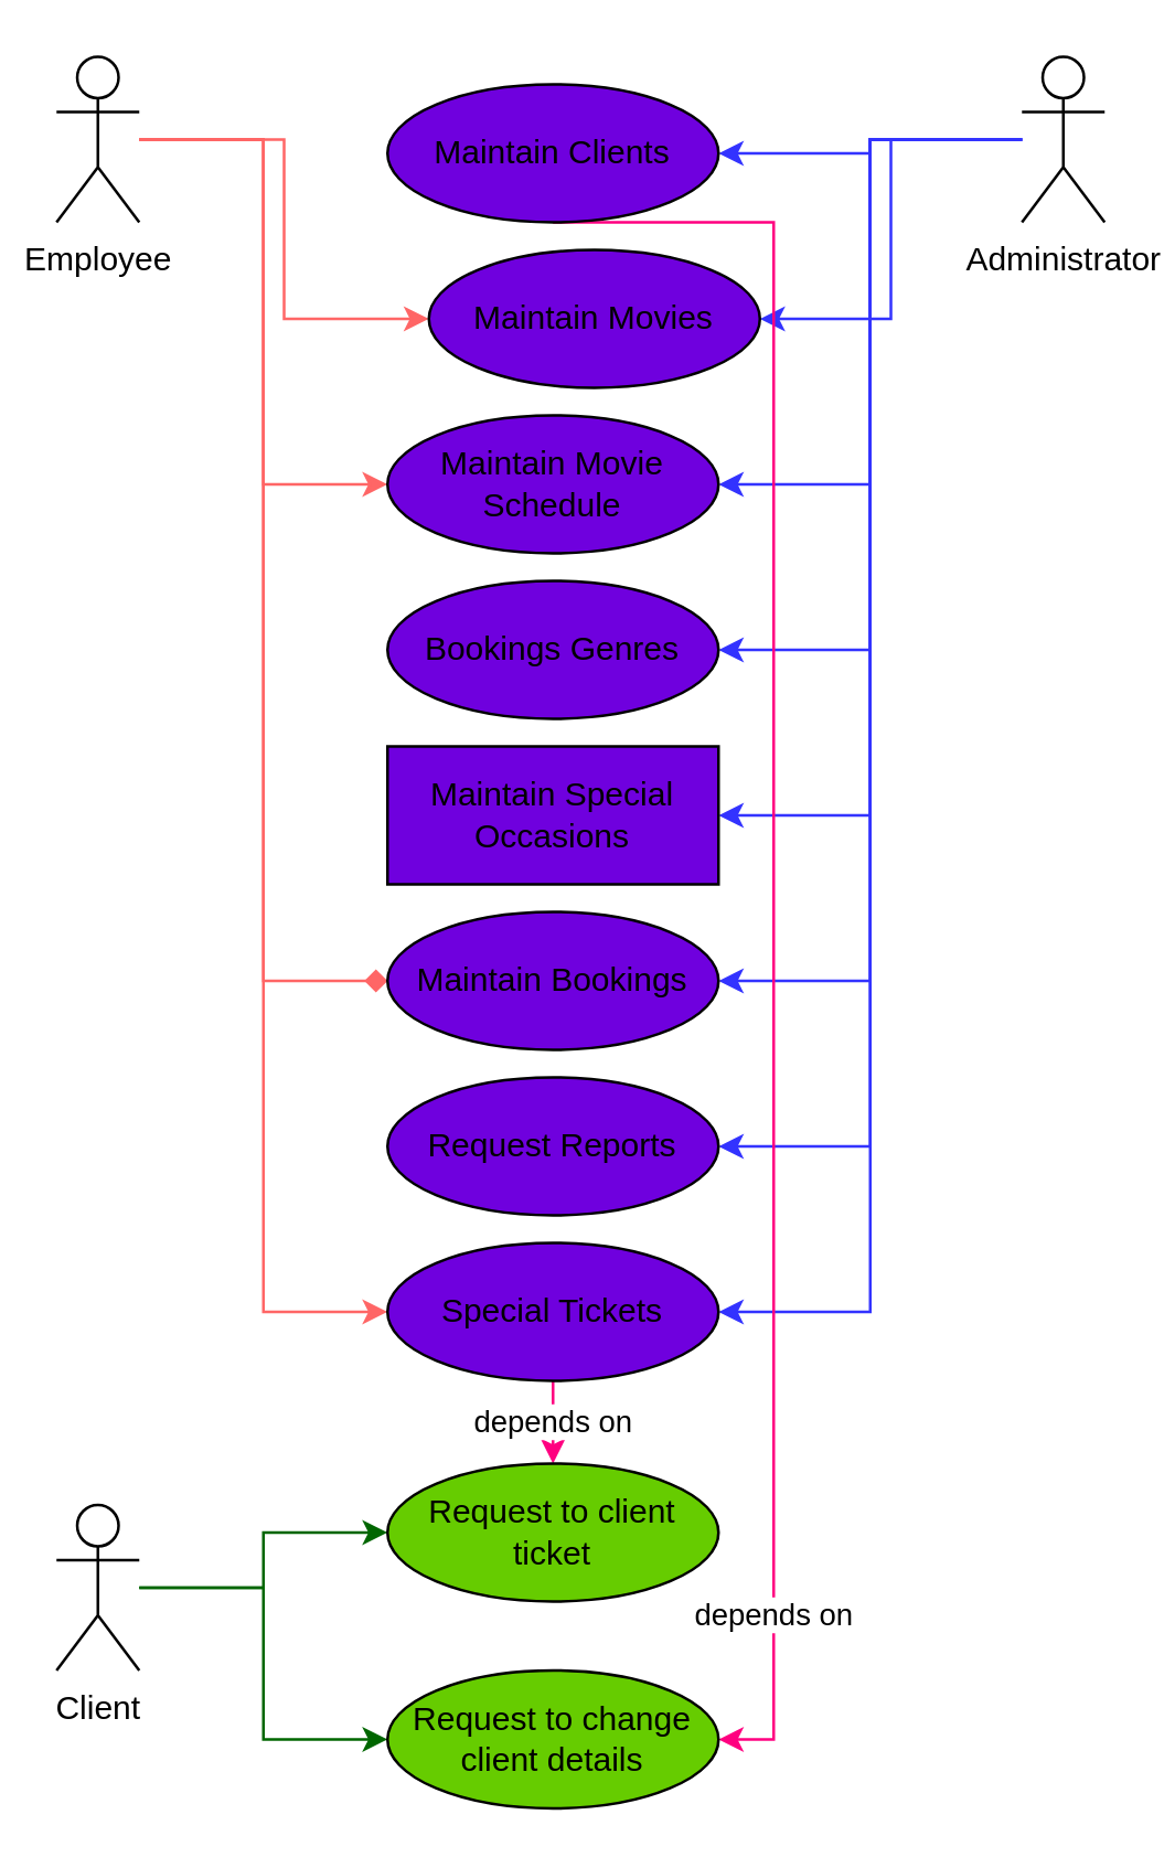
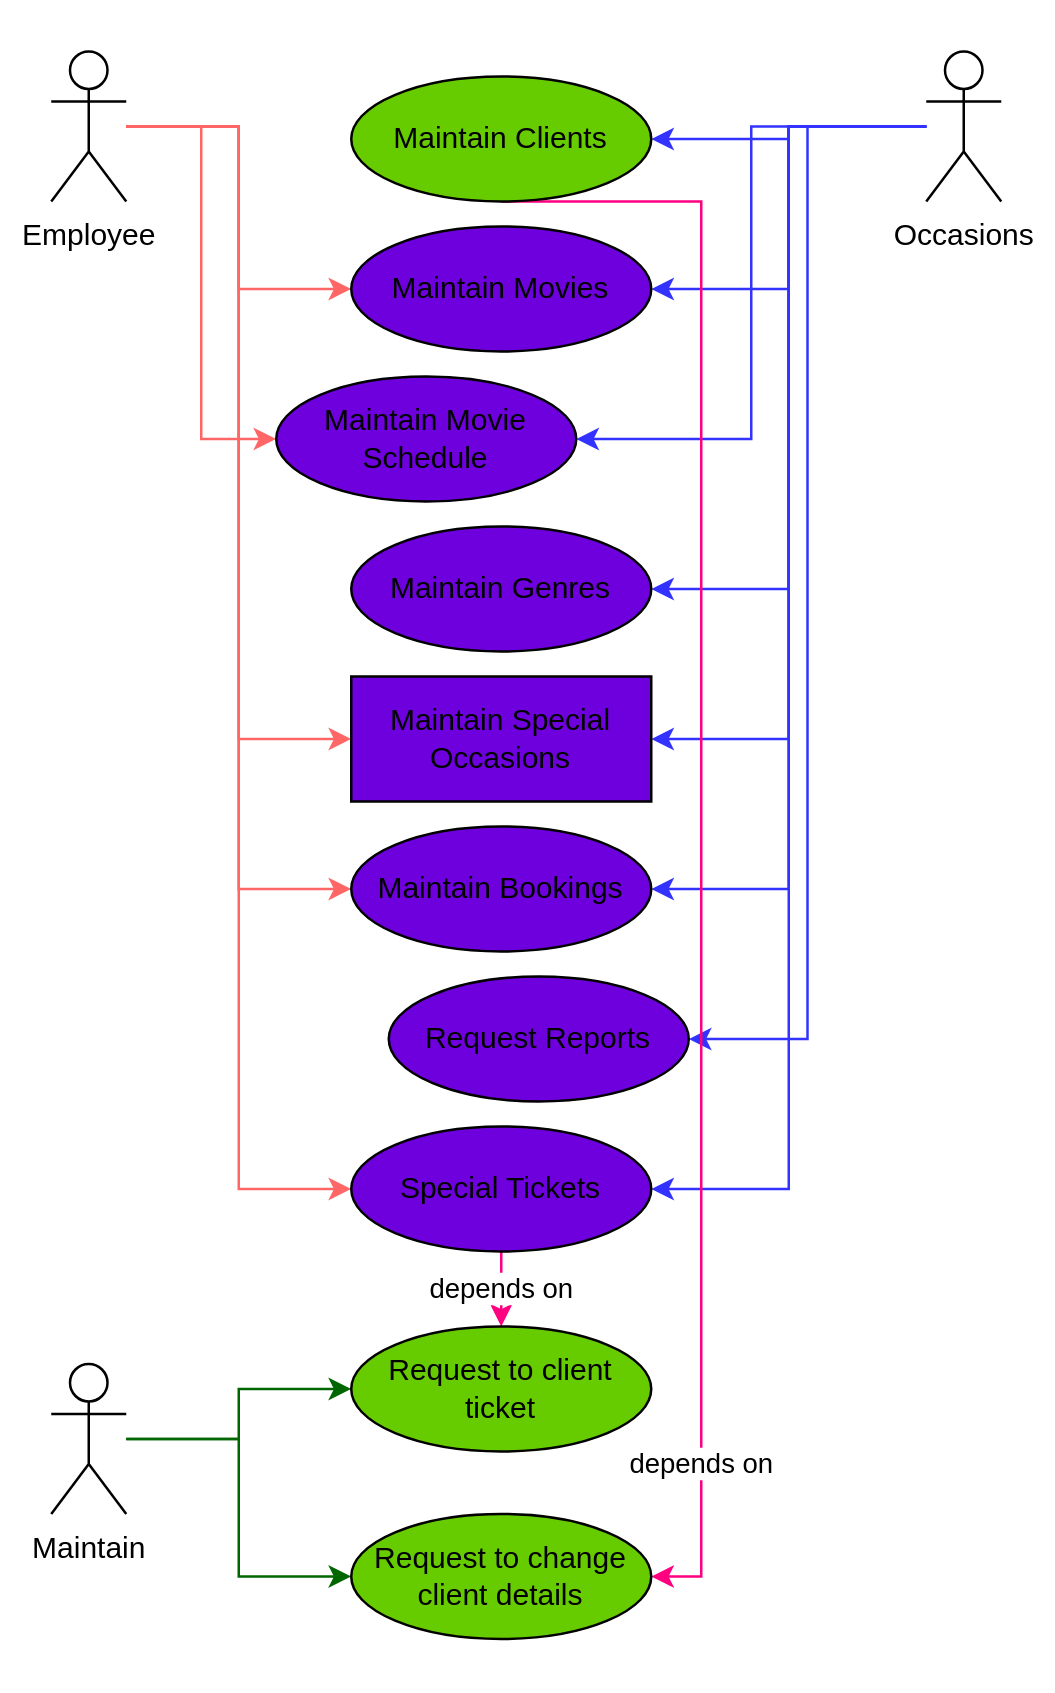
- <mxCell id="21" value="Maintain Clients" style="ellipse;whiteSpace=wrap;html=1;fillColor=#6F00DE;" vertex="1" parent="1"><mxGeometry x="140" y="30" width="120" height="50" as="geometry" /></mxCell>
+ <mxCell id="21" value="Maintain Clients" style="ellipse;whiteSpace=wrap;html=1;fillColor=#66cc00;" vertex="1" parent="1"><mxGeometry x="140" y="30" width="120" height="50" as="geometry" /></mxCell>
- <mxCell id="19" value="Administrator" style="shape=umlActor;verticalLabelPosition=bottom;verticalAlign=top;html=1;outlineConnect=0;" vertex="1" parent="1"><mxGeometry x="370" y="20" width="30" height="60" as="geometry" /></mxCell>
+ <mxCell id="19" value="Occasions" style="shape=umlActor;verticalLabelPosition=bottom;verticalAlign=top;html=1;outlineConnect=0;" vertex="1" parent="1"><mxGeometry x="370" y="20" width="30" height="60" as="geometry" /></mxCell>
- <mxCell id="22" value="Maintain Movies" style="ellipse;whiteSpace=wrap;html=1;fillColor=#6F00DE;" vertex="1" parent="1"><mxGeometry x="155" y="90" width="120" height="50" as="geometry" /></mxCell>
+ <mxCell id="22" value="Maintain Movies" style="ellipse;whiteSpace=wrap;html=1;fillColor=#6F00DE;" vertex="1" parent="1"><mxGeometry x="140" y="90" width="120" height="50" as="geometry" /></mxCell>
- <mxCell id="23" value="Maintain Movie Schedule" style="ellipse;whiteSpace=wrap;html=1;fillColor=#6F00DE;" vertex="1" parent="1"><mxGeometry x="140" y="150" width="120" height="50" as="geometry" /></mxCell>
+ <mxCell id="23" value="Maintain Movie Schedule" style="ellipse;whiteSpace=wrap;html=1;fillColor=#6F00DE;" vertex="1" parent="1"><mxGeometry x="110" y="150" width="120" height="50" as="geometry" /></mxCell>
- <mxCell id="24" value="Bookings Genres" style="ellipse;whiteSpace=wrap;html=1;fillColor=#6F00DE;" vertex="1" parent="1"><mxGeometry x="140" y="210" width="120" height="50" as="geometry" /></mxCell>
+ <mxCell id="24" value="Maintain Genres" style="ellipse;whiteSpace=wrap;html=1;fillColor=#6F00DE;" vertex="1" parent="1"><mxGeometry x="140" y="210" width="120" height="50" as="geometry" /></mxCell>
+ <mxCell id="4" style="edgeStyle=orthogonalEdgeStyle;rounded=0;orthogonalLoop=1;jettySize=auto;html=1;entryX=0;entryY=0.5;entryDx=0;entryDy=0;strokeColor=#FF6666;" edge="1" parent="1" source="7" target="25"><mxGeometry relative="1" as="geometry" /></mxCell>
- <mxCell id="6" style="edgeStyle=orthogonalEdgeStyle;rounded=0;orthogonalLoop=1;jettySize=auto;html=1;entryX=0;entryY=0.5;entryDx=0;entryDy=0;strokeColor=#FF6666;endArrow=diamond;" edge="1" parent="1" source="7" target="30"><mxGeometry relative="1" as="geometry" /></mxCell>
+ <mxCell id="6" style="edgeStyle=orthogonalEdgeStyle;rounded=0;orthogonalLoop=1;jettySize=auto;html=1;entryX=0;entryY=0.5;entryDx=0;entryDy=0;strokeColor=#FF6666;" edge="1" parent="1" source="7" target="30"><mxGeometry relative="1" as="geometry" /></mxCell>
- <mxCell id="31" value="Request Reports" style="ellipse;whiteSpace=wrap;html=1;fillColor=#6F00DE;" vertex="1" parent="1"><mxGeometry x="140" y="390" width="120" height="50" as="geometry" /></mxCell>
+ <mxCell id="31" value="Request Reports" style="ellipse;whiteSpace=wrap;html=1;fillColor=#6F00DE;" vertex="1" parent="1"><mxGeometry x="155" y="390" width="120" height="50" as="geometry" /></mxCell>
- <mxCell id="10" value="Client" style="shape=umlActor;verticalLabelPosition=bottom;verticalAlign=top;html=1;outlineConnect=0;" vertex="1" parent="1"><mxGeometry x="20" y="545" width="30" height="60" as="geometry" /></mxCell>
+ <mxCell id="10" value="Maintain" style="shape=umlActor;verticalLabelPosition=bottom;verticalAlign=top;html=1;outlineConnect=0;" vertex="1" parent="1"><mxGeometry x="20" y="545" width="30" height="60" as="geometry" /></mxCell>
